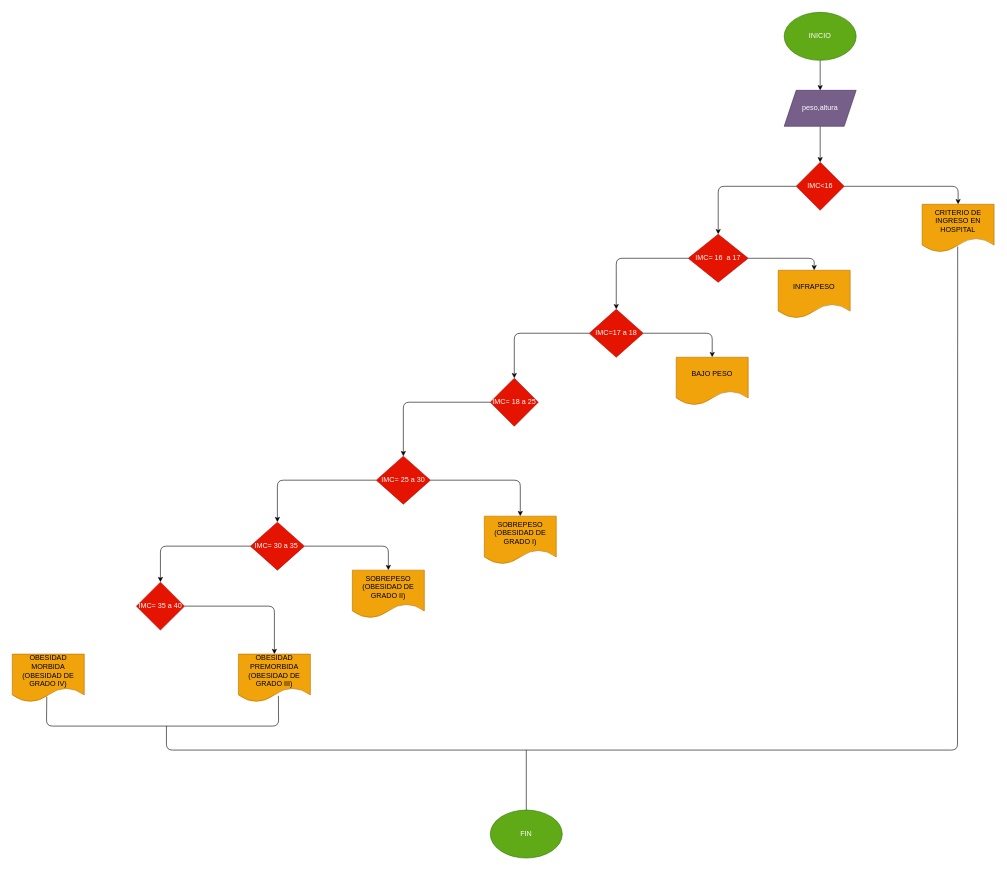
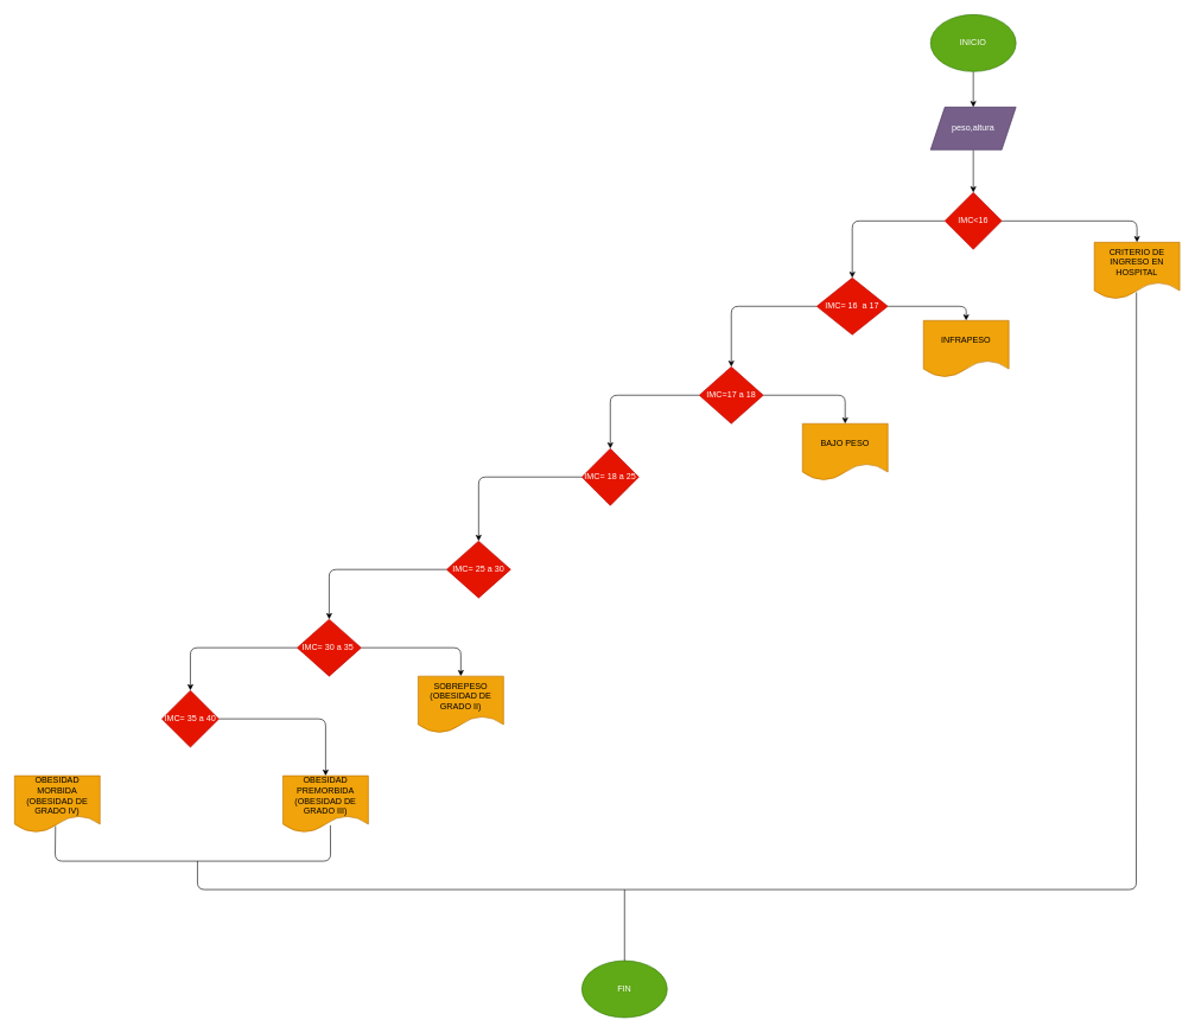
- <mxCell id="20" value="" style="edgeStyle=none;html=1;" edge="1" parent="1" source="22" target="23"><mxGeometry relative="1" as="geometry"><Array as="points"><mxPoint x="867" y="800" /></Array></mxGeometry></mxCell>
- <mxCell id="23" value="SOBREPESO (OBESIDAD DE GRADO I)" style="shape=document;whiteSpace=wrap;html=1;boundedLbl=1;fillColor=#f0a30a;fontColor=#000000;strokeColor=#BD7000;" vertex="1" parent="1"><mxGeometry x="807" y="860" width="120" height="80" as="geometry" /></mxCell>
